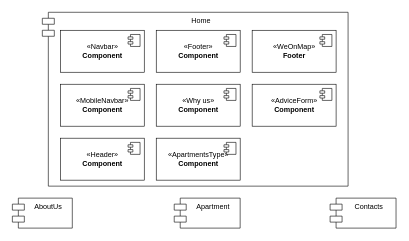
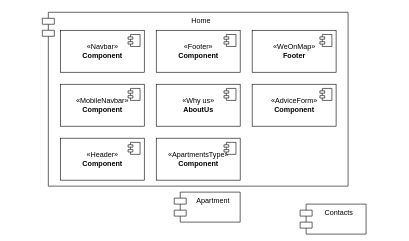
- <mxCell id="14" value="«Why us»&lt;br&gt;&lt;b&gt;Component&lt;/b&gt;" style="html=1;dropTarget=0;" parent="1" vertex="1"><mxGeometry x="260" y="140" width="140" height="70" as="geometry" /></mxCell>
+ <mxCell id="14" value="«Why us»&lt;br&gt;&lt;b&gt;AboutUs&lt;/b&gt;" style="html=1;dropTarget=0;" parent="1" vertex="1"><mxGeometry x="260" y="140" width="140" height="70" as="geometry" /></mxCell>
- <mxCell id="3" value="AboutUs" style="shape=module;align=left;spacingLeft=20;align=center;verticalAlign=top;" parent="1" vertex="1"><mxGeometry x="20" y="330" width="100" height="50" as="geometry" /></mxCell>
- <mxCell id="4" value="Apartment" style="shape=module;align=left;spacingLeft=20;align=center;verticalAlign=top;" parent="1" vertex="1"><mxGeometry x="290" y="330" width="110" height="50" as="geometry" /></mxCell>
+ <mxCell id="4" value="Apartment" style="shape=module;align=left;spacingLeft=20;align=center;verticalAlign=top;" parent="1" vertex="1"><mxGeometry x="290" y="320" width="110" height="50" as="geometry" /></mxCell>
- <mxCell id="5" value="Contacts" style="shape=module;align=left;spacingLeft=20;align=center;verticalAlign=top;" parent="1" vertex="1"><mxGeometry x="550" y="330" width="110" height="50" as="geometry" /></mxCell>
+ <mxCell id="5" value="Contacts" style="shape=module;align=left;spacingLeft=20;align=center;verticalAlign=top;" parent="1" vertex="1"><mxGeometry x="500" y="340" width="110" height="50" as="geometry" /></mxCell>
